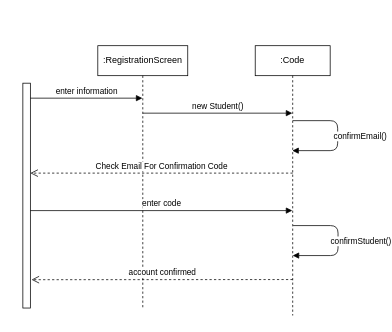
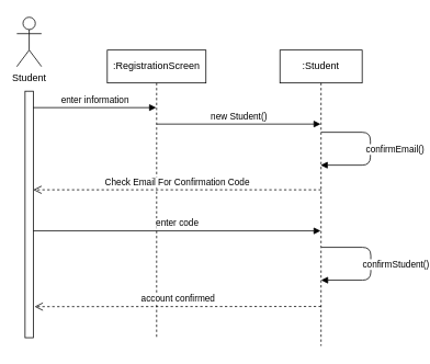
+ <mxCell id="4" value="Student" style="shape=umlActor;verticalLabelPosition=bottom;verticalAlign=top;html=1;" vertex="1" parent="1"><mxGeometry x="20" y="20" width="30" height="60" as="geometry" /></mxCell>
- <mxCell id="6" value=":Code" style="shape=umlLifeline;perimeter=lifelinePerimeter;whiteSpace=wrap;html=1;container=1;collapsible=0;recursiveResize=0;outlineConnect=0;" vertex="1" parent="1"><mxGeometry x="340" y="60" width="100" height="360" as="geometry" /></mxCell>
+ <mxCell id="6" value=":Student" style="shape=umlLifeline;perimeter=lifelinePerimeter;whiteSpace=wrap;html=1;container=1;collapsible=0;recursiveResize=0;outlineConnect=0;" vertex="1" parent="1"><mxGeometry x="340" y="60" width="100" height="360" as="geometry" /></mxCell>
